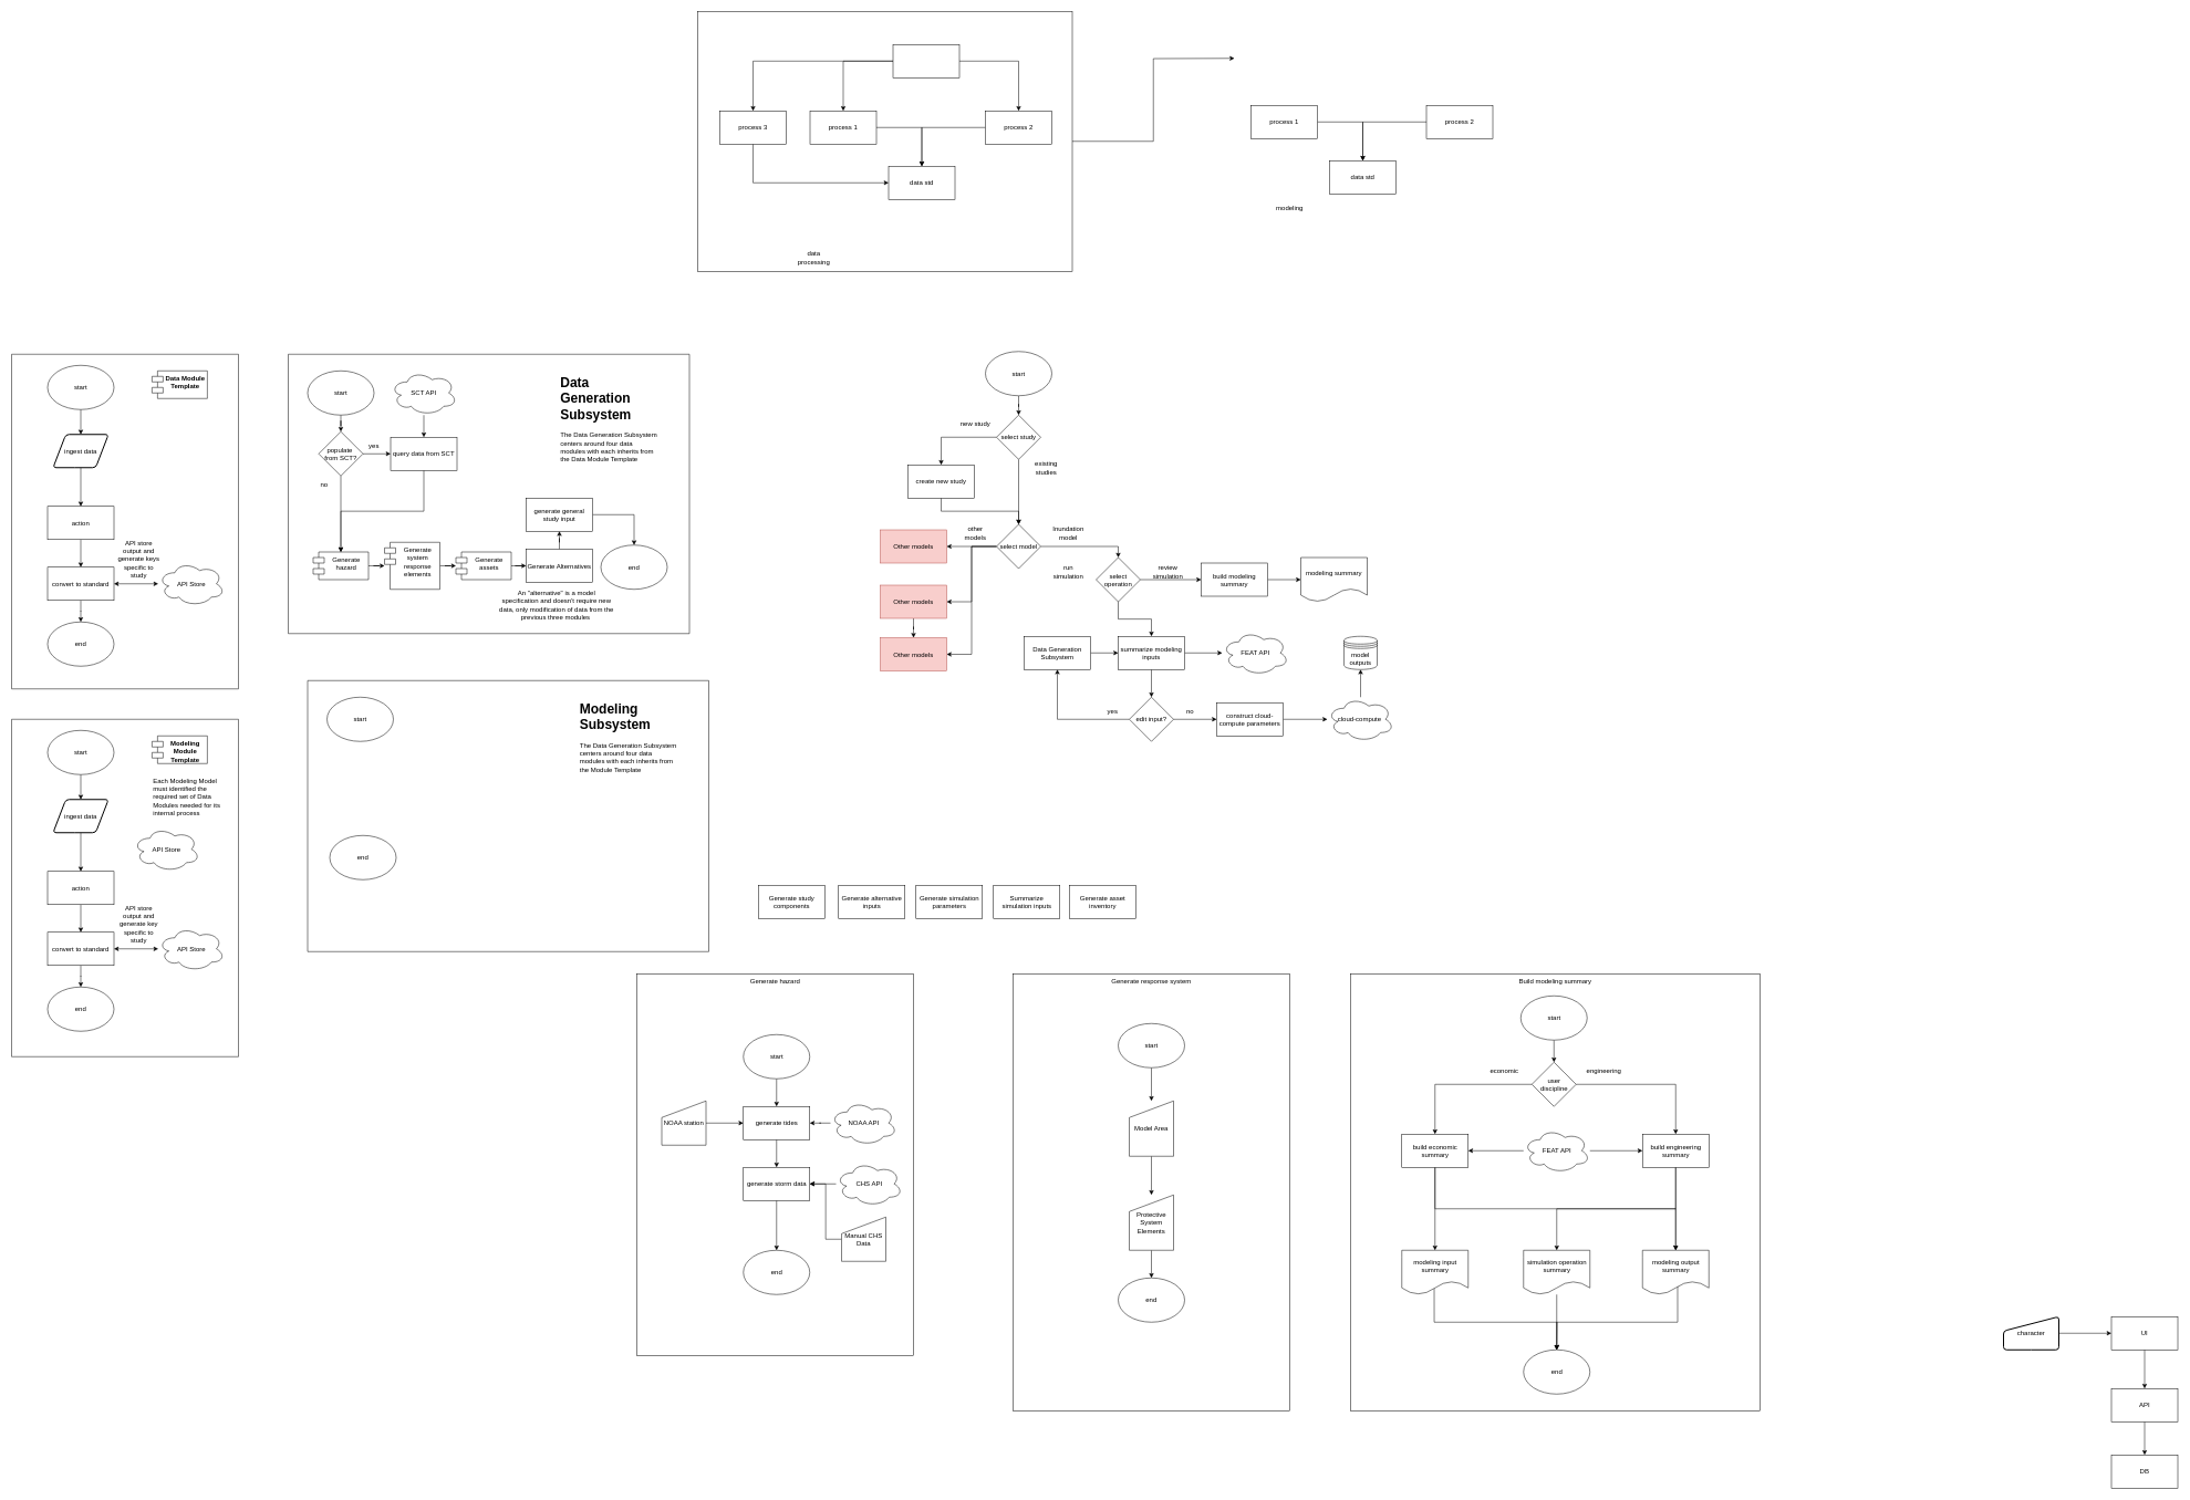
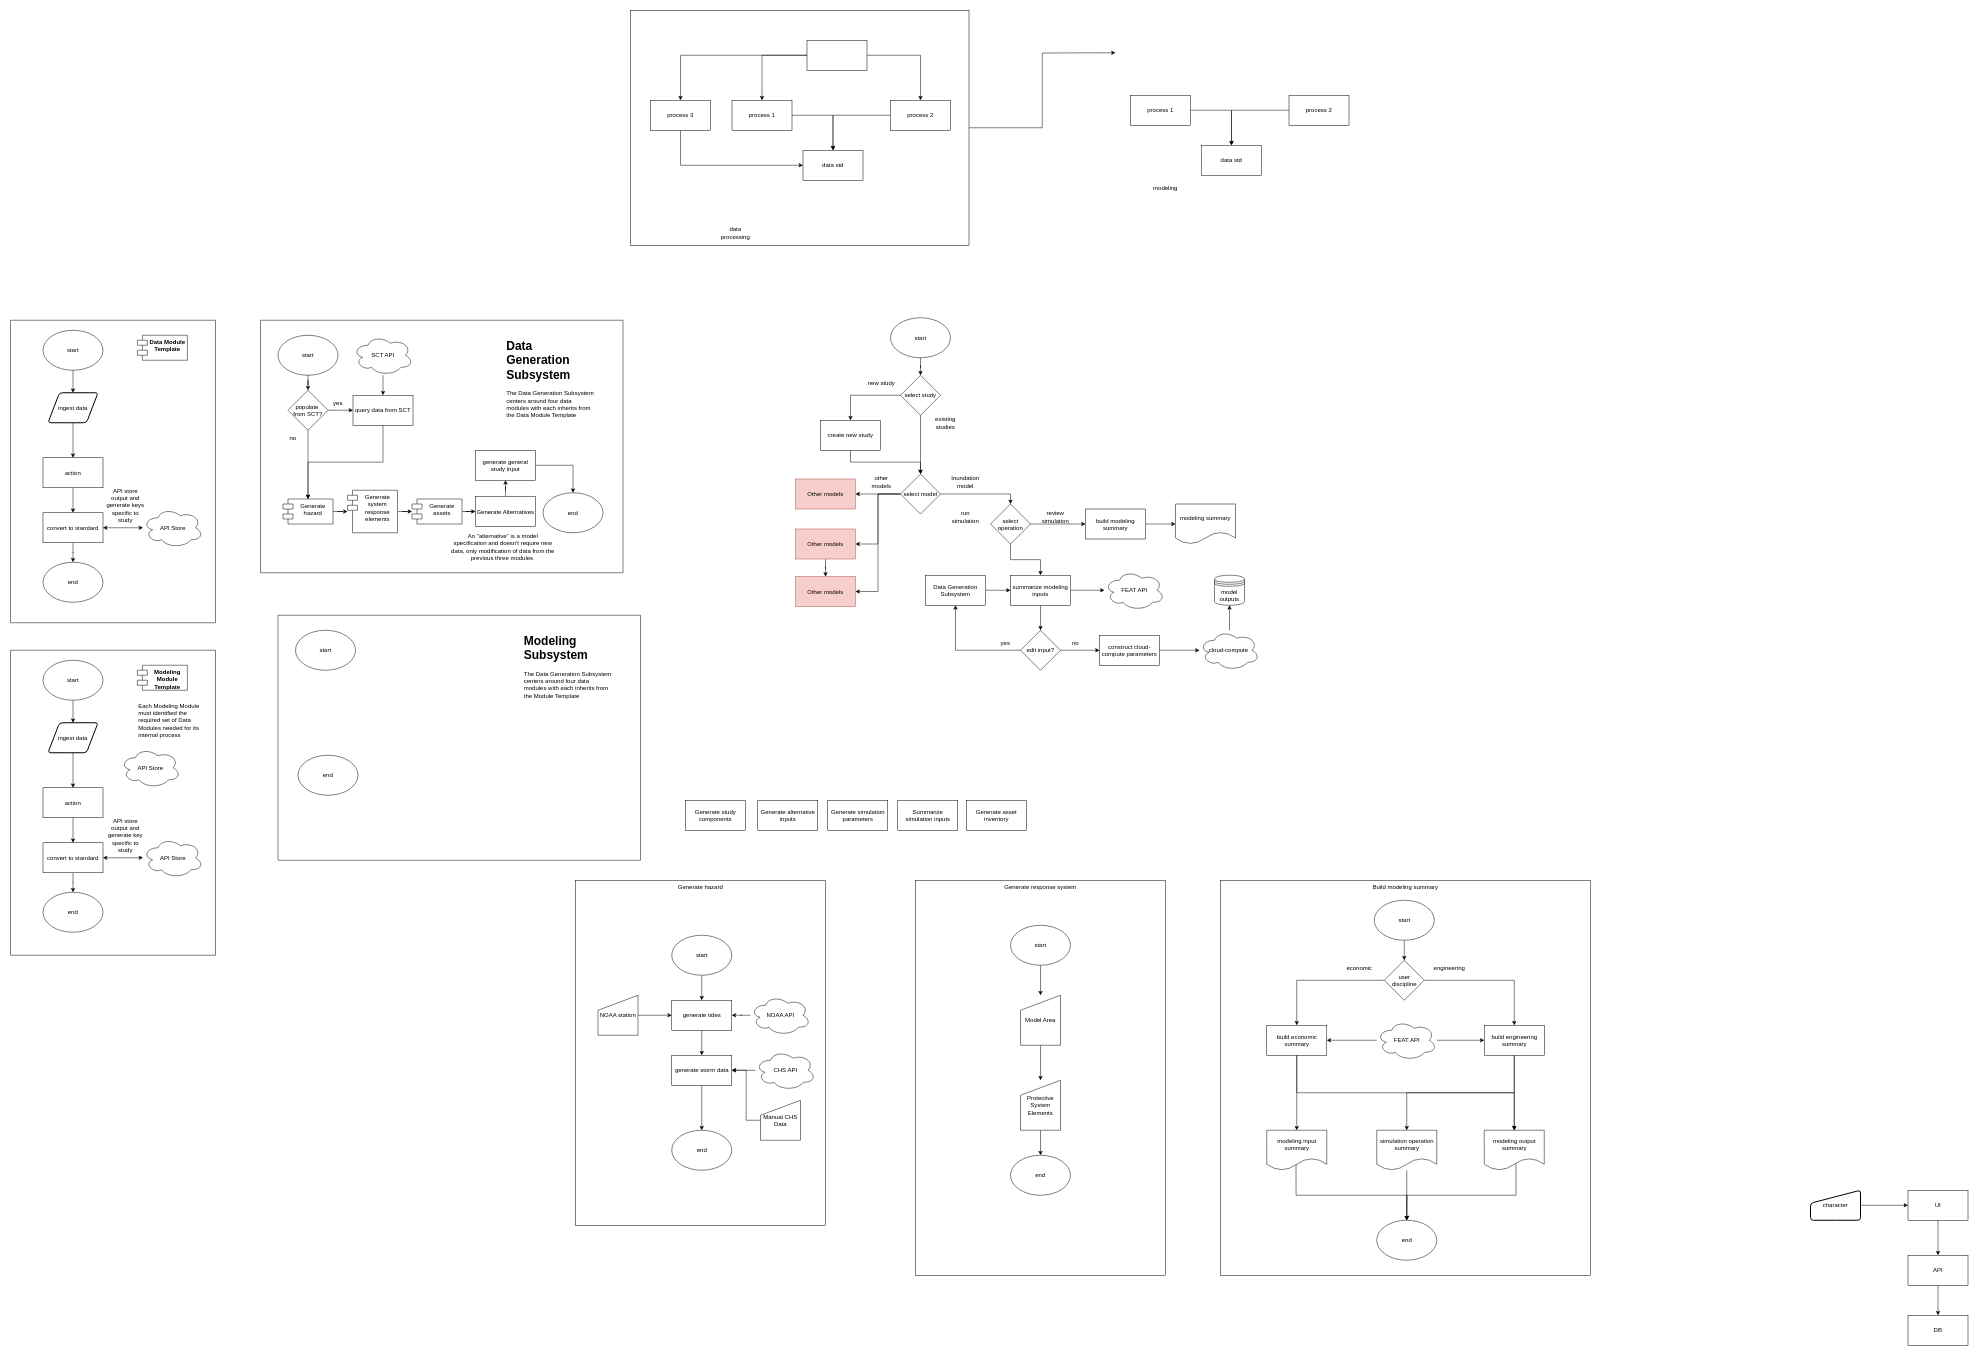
- <mxCell id="190" value="Each Modeling Model must identified the required set of Data Modules needed for its internal process" style="text;html=1;align=left;verticalAlign=middle;whiteSpace=wrap;rounded=0;" vertex="1" parent="177"><mxGeometry x="253.75" y="90" width="142.5" height="100" as="geometry" /></mxCell>
+ <mxCell id="190" value="Each Modeling Module must identified the required set of Data Modules needed for its internal process" style="text;html=1;align=left;verticalAlign=middle;whiteSpace=wrap;rounded=0;" vertex="1" parent="177"><mxGeometry x="253.75" y="90" width="142.5" height="100" as="geometry" /></mxCell>
